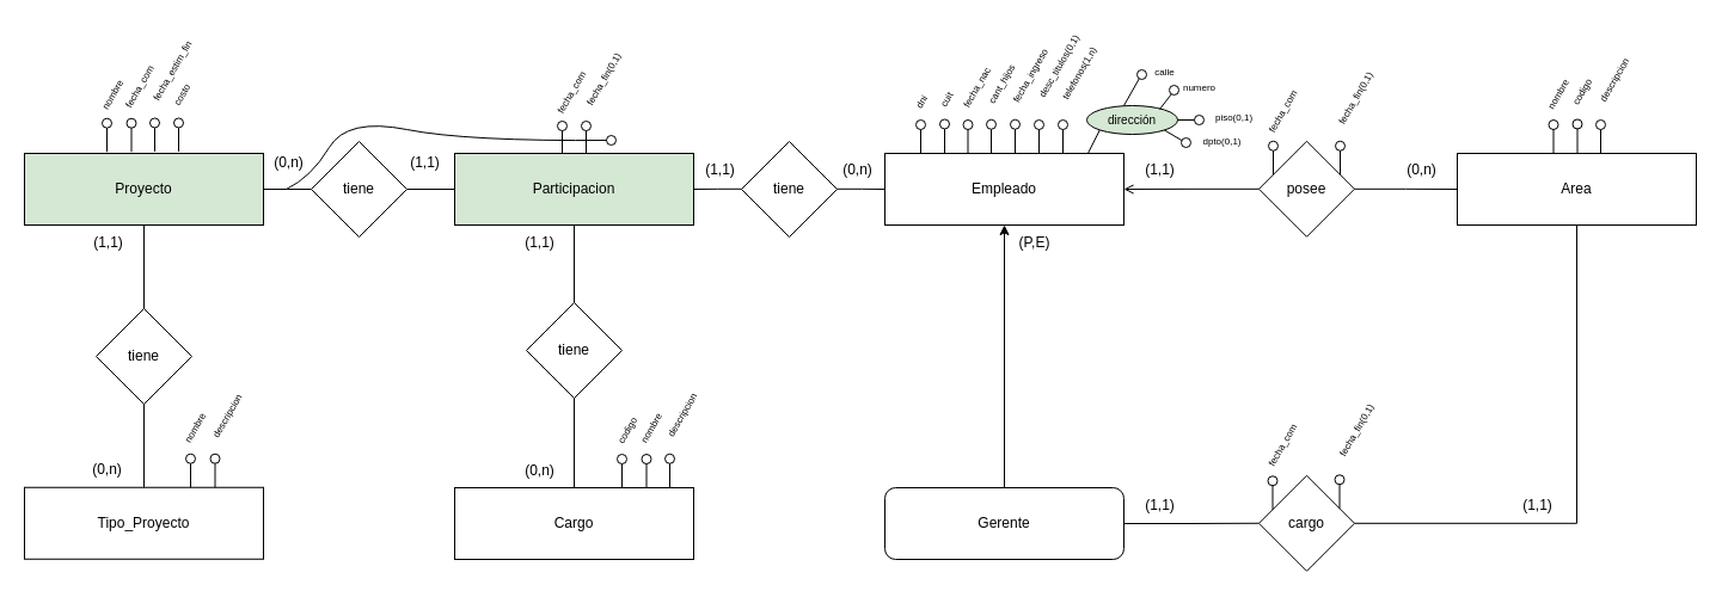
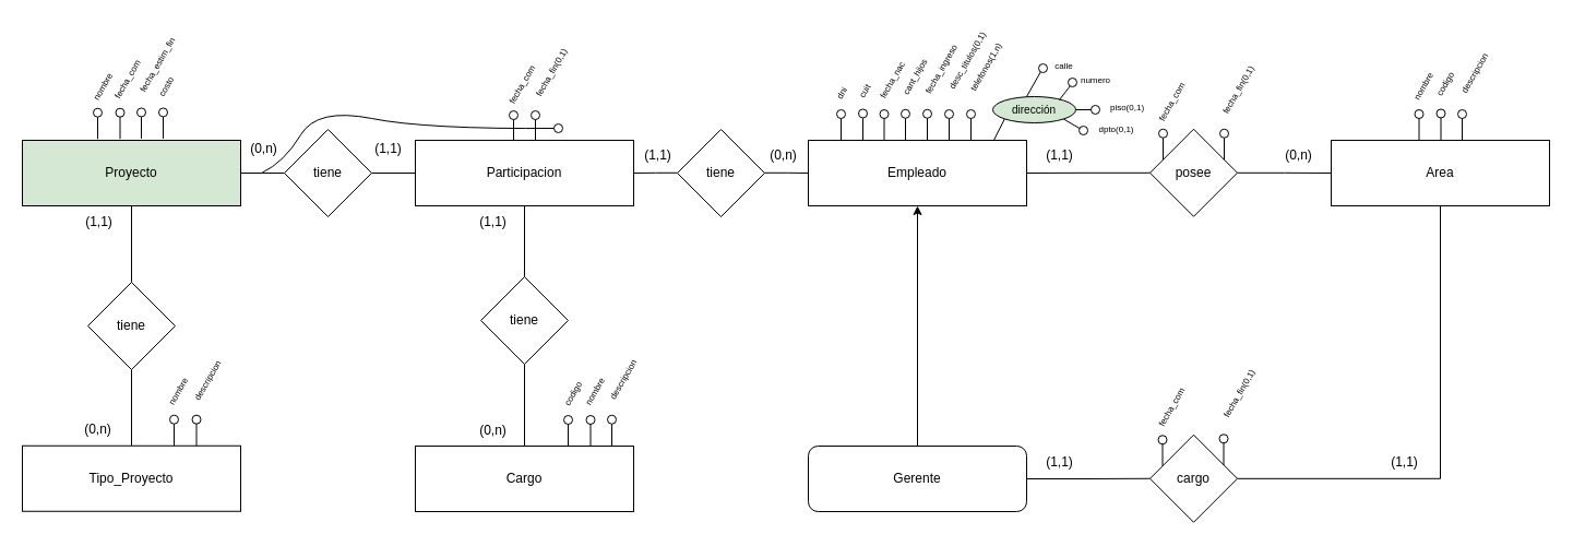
- <mxCell id="46" style="edgeStyle=orthogonalEdgeStyle;rounded=0;orthogonalLoop=1;jettySize=auto;html=1;entryX=1;entryY=0.5;entryDx=0;entryDy=0;endArrow=open;startFill=0;" parent="1" source="47" target="3" edge="1"><mxGeometry relative="1" as="geometry" /></mxCell>
+ <mxCell id="46" style="edgeStyle=orthogonalEdgeStyle;rounded=0;orthogonalLoop=1;jettySize=auto;html=1;entryX=1;entryY=0.5;entryDx=0;entryDy=0;endArrow=none;startFill=0;" parent="1" source="47" target="3" edge="1"><mxGeometry relative="1" as="geometry" /></mxCell>
- <mxCell id="146" value="Participacion" style="rounded=0;whiteSpace=wrap;html=1;fillColor=#d5e8d4;" parent="1" vertex="1"><mxGeometry x="380" y="108" width="200" height="60" as="geometry" /></mxCell>
+ <mxCell id="146" value="Participacion" style="rounded=0;whiteSpace=wrap;html=1;" parent="1" vertex="1"><mxGeometry x="380" y="108" width="200" height="60" as="geometry" /></mxCell>
- <mxCell id="55" value="(P,E)" style="text;html=1;align=center;verticalAlign=middle;resizable=0;points=[];autosize=1;strokeColor=none;fillColor=none;" parent="1" vertex="1"><mxGeometry x="835" y="168" width="60" height="30" as="geometry" /></mxCell>
